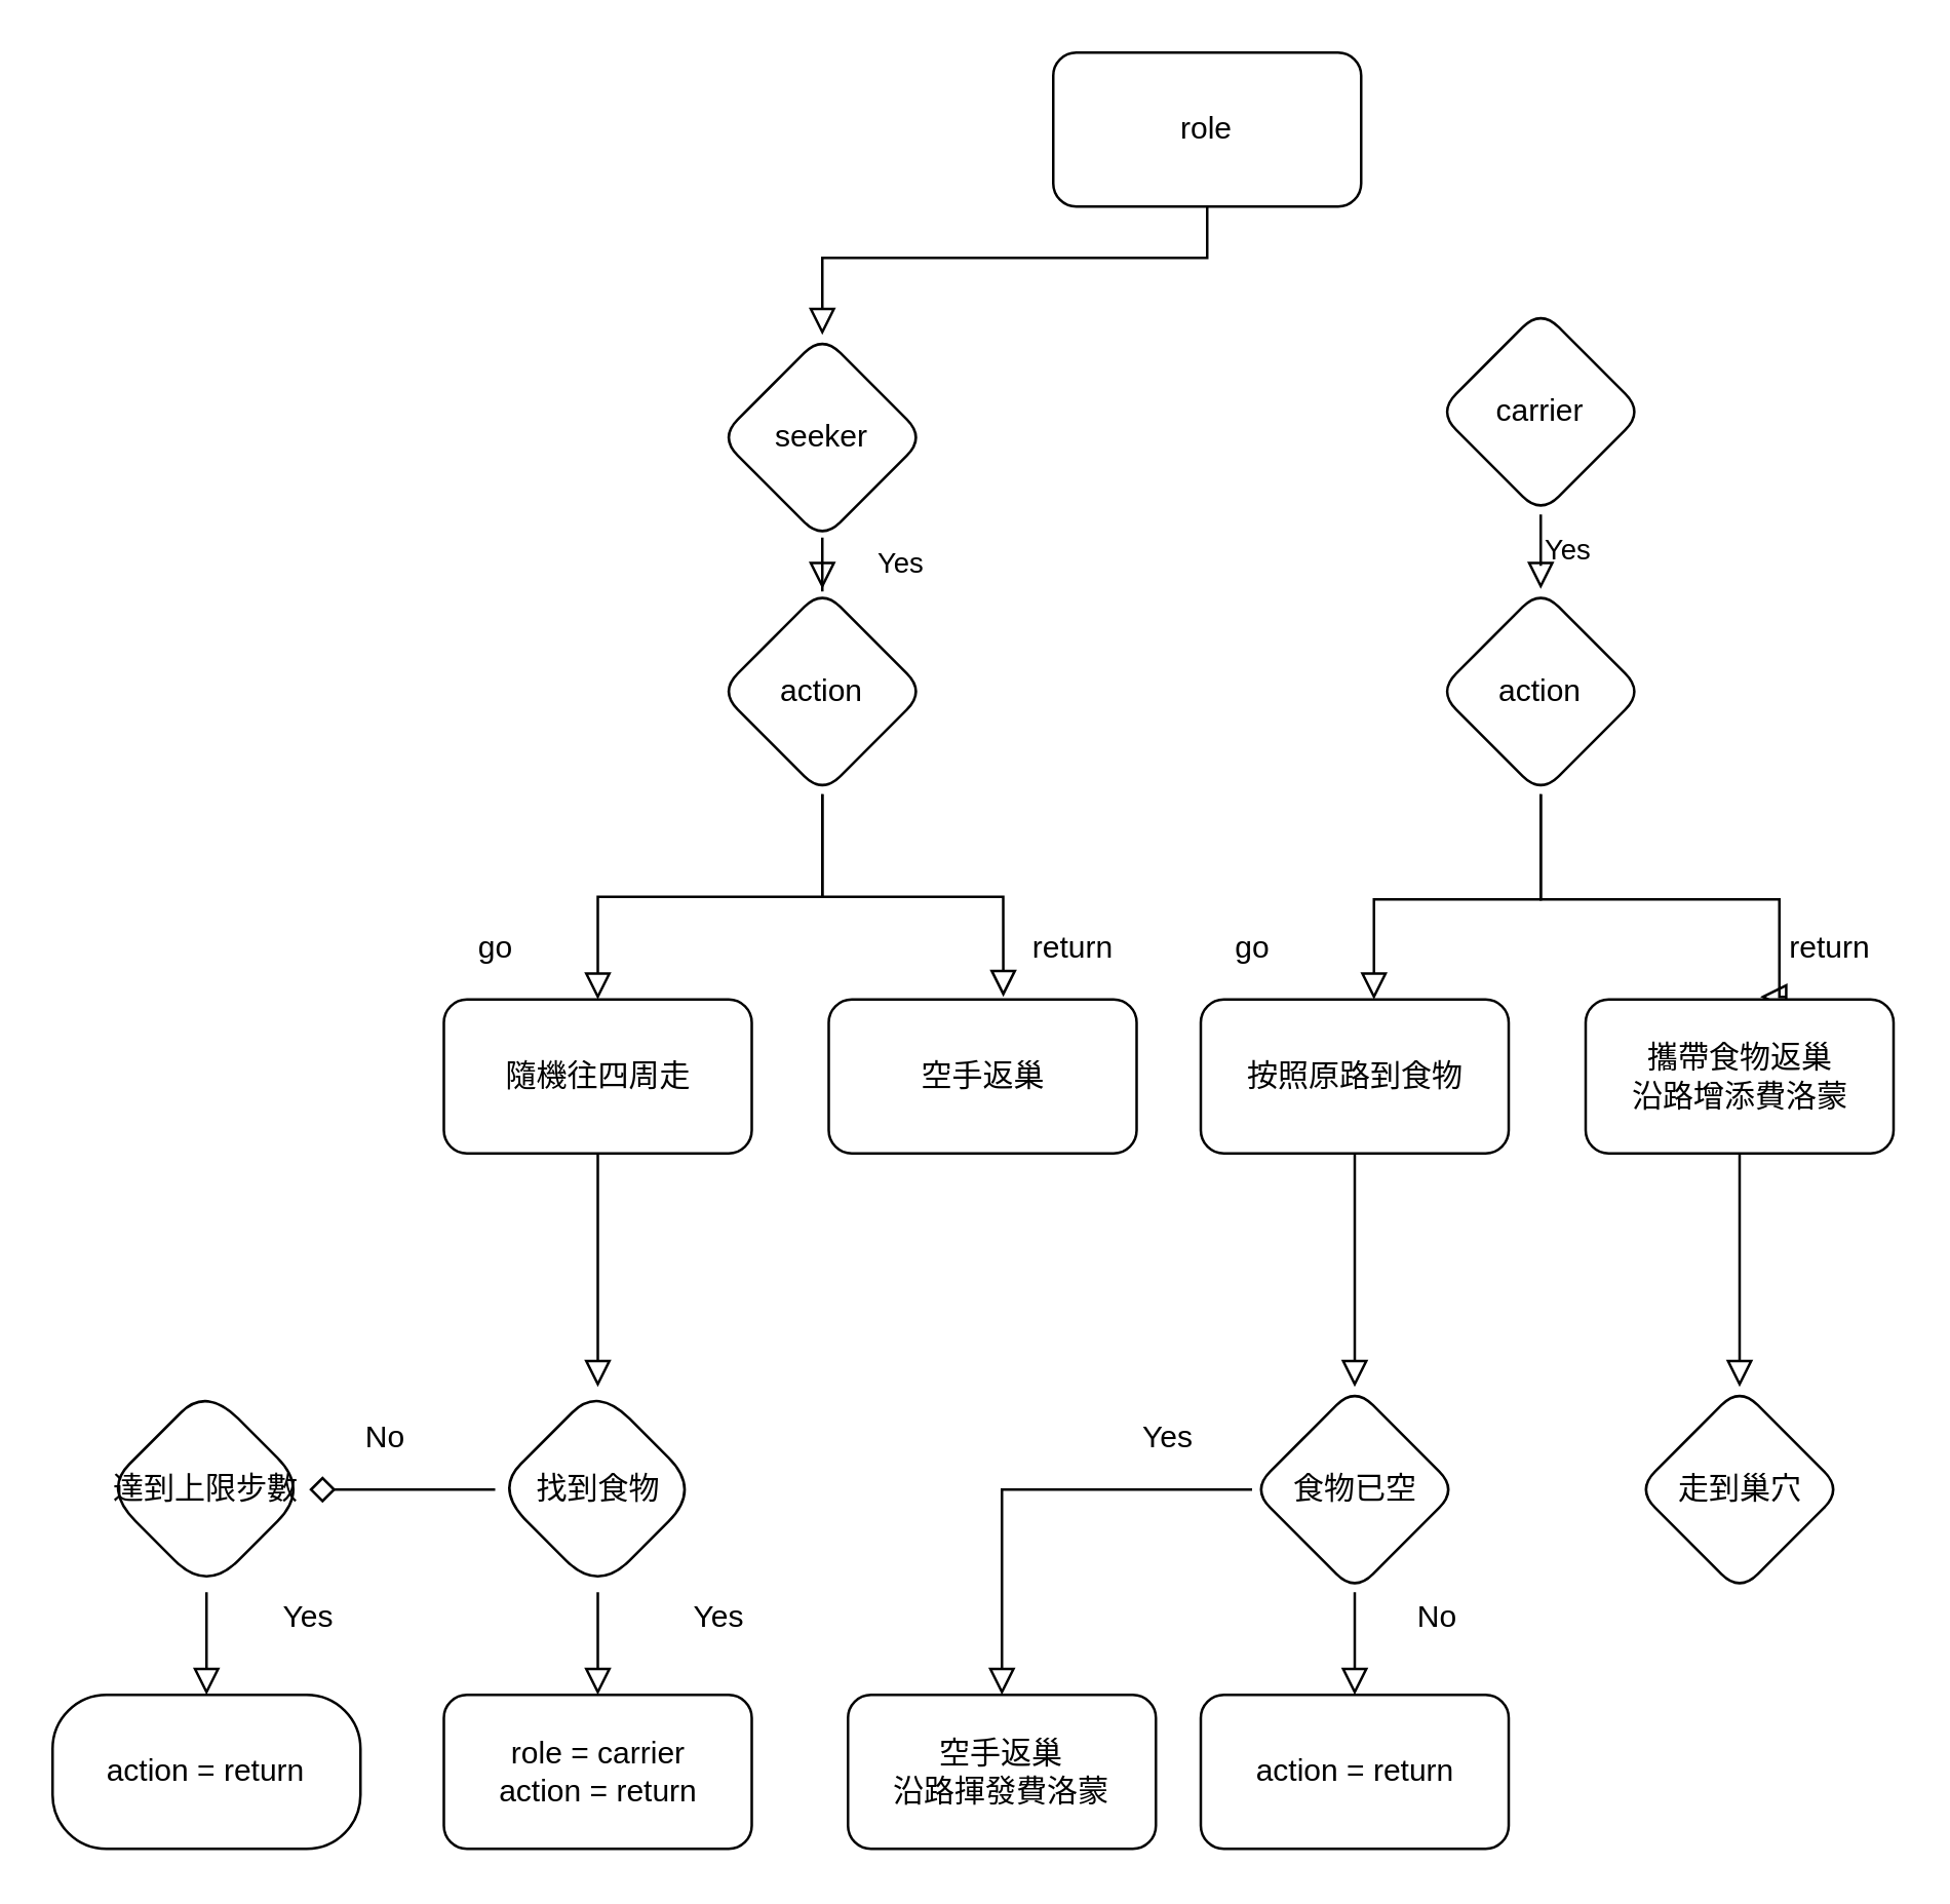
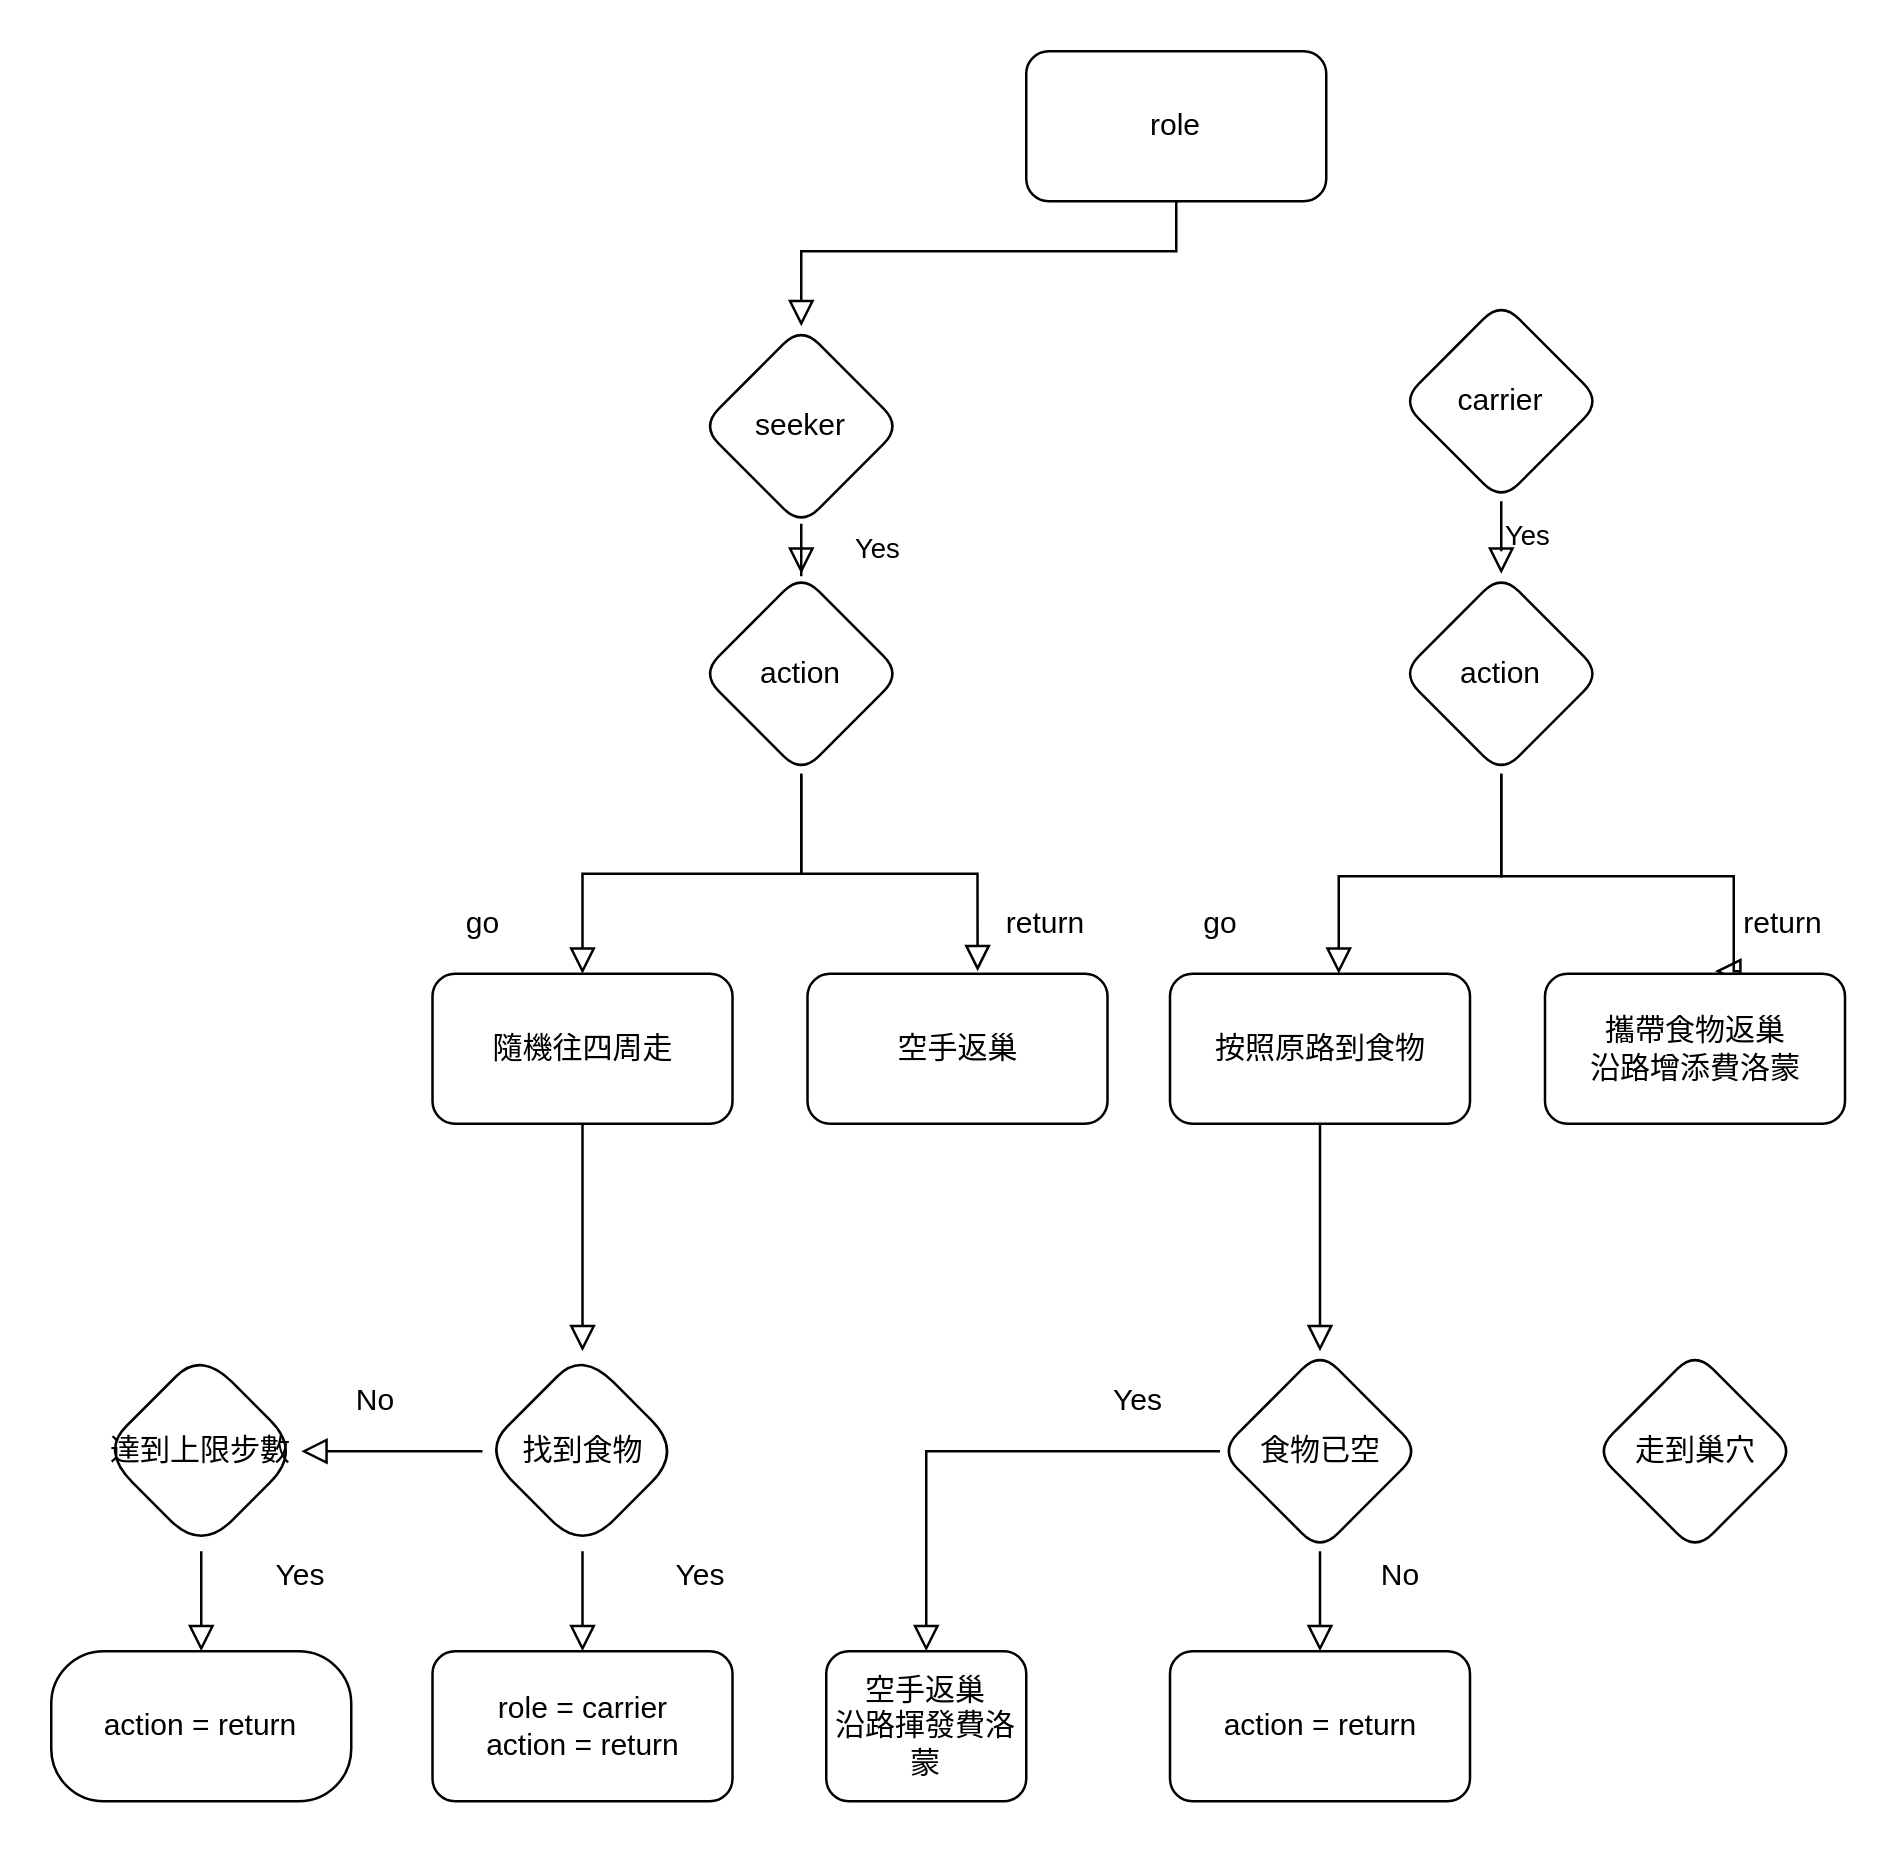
- <mxCell id="21" value="" style="edgeStyle=orthogonalEdgeStyle;rounded=0;orthogonalLoop=1;jettySize=auto;html=1;shadow=0;labelBackgroundColor=none;endArrow=block;endFill=0;endSize=8;strokeWidth=1;align=left;" edge="1" parent="1" source="22" target="42"><mxGeometry relative="1" as="geometry" /></mxCell>
- <mxCell id="26" value="" style="edgeStyle=orthogonalEdgeStyle;rounded=0;orthogonalLoop=1;jettySize=auto;html=1;shadow=0;labelBackgroundColor=none;endArrow=diamond;endFill=0;endSize=8;strokeWidth=1;align=left;" edge="1" parent="1" source="27" target="38"><mxGeometry relative="1" as="geometry" /></mxCell>
+ <mxCell id="26" value="" style="edgeStyle=orthogonalEdgeStyle;rounded=0;orthogonalLoop=1;jettySize=auto;html=1;shadow=0;labelBackgroundColor=none;endArrow=block;endFill=0;endSize=8;strokeWidth=1;align=left;" edge="1" parent="1" source="27" target="38"><mxGeometry relative="1" as="geometry" /></mxCell>
- <mxCell id="32" value="空手返巢&lt;br&gt;沿路揮發費洛蒙" style="whiteSpace=wrap;html=1;rounded=1;shadow=0;strokeWidth=1;glass=0;" vertex="1" parent="1"><mxGeometry x="330" y="660" width="120" height="60" as="geometry" /></mxCell>
+ <mxCell id="32" value="空手返巢&lt;br&gt;沿路揮發費洛蒙" style="whiteSpace=wrap;html=1;rounded=1;shadow=0;strokeWidth=1;glass=0;" vertex="1" parent="1"><mxGeometry x="330" y="660" width="80" height="60" as="geometry" /></mxCell>
